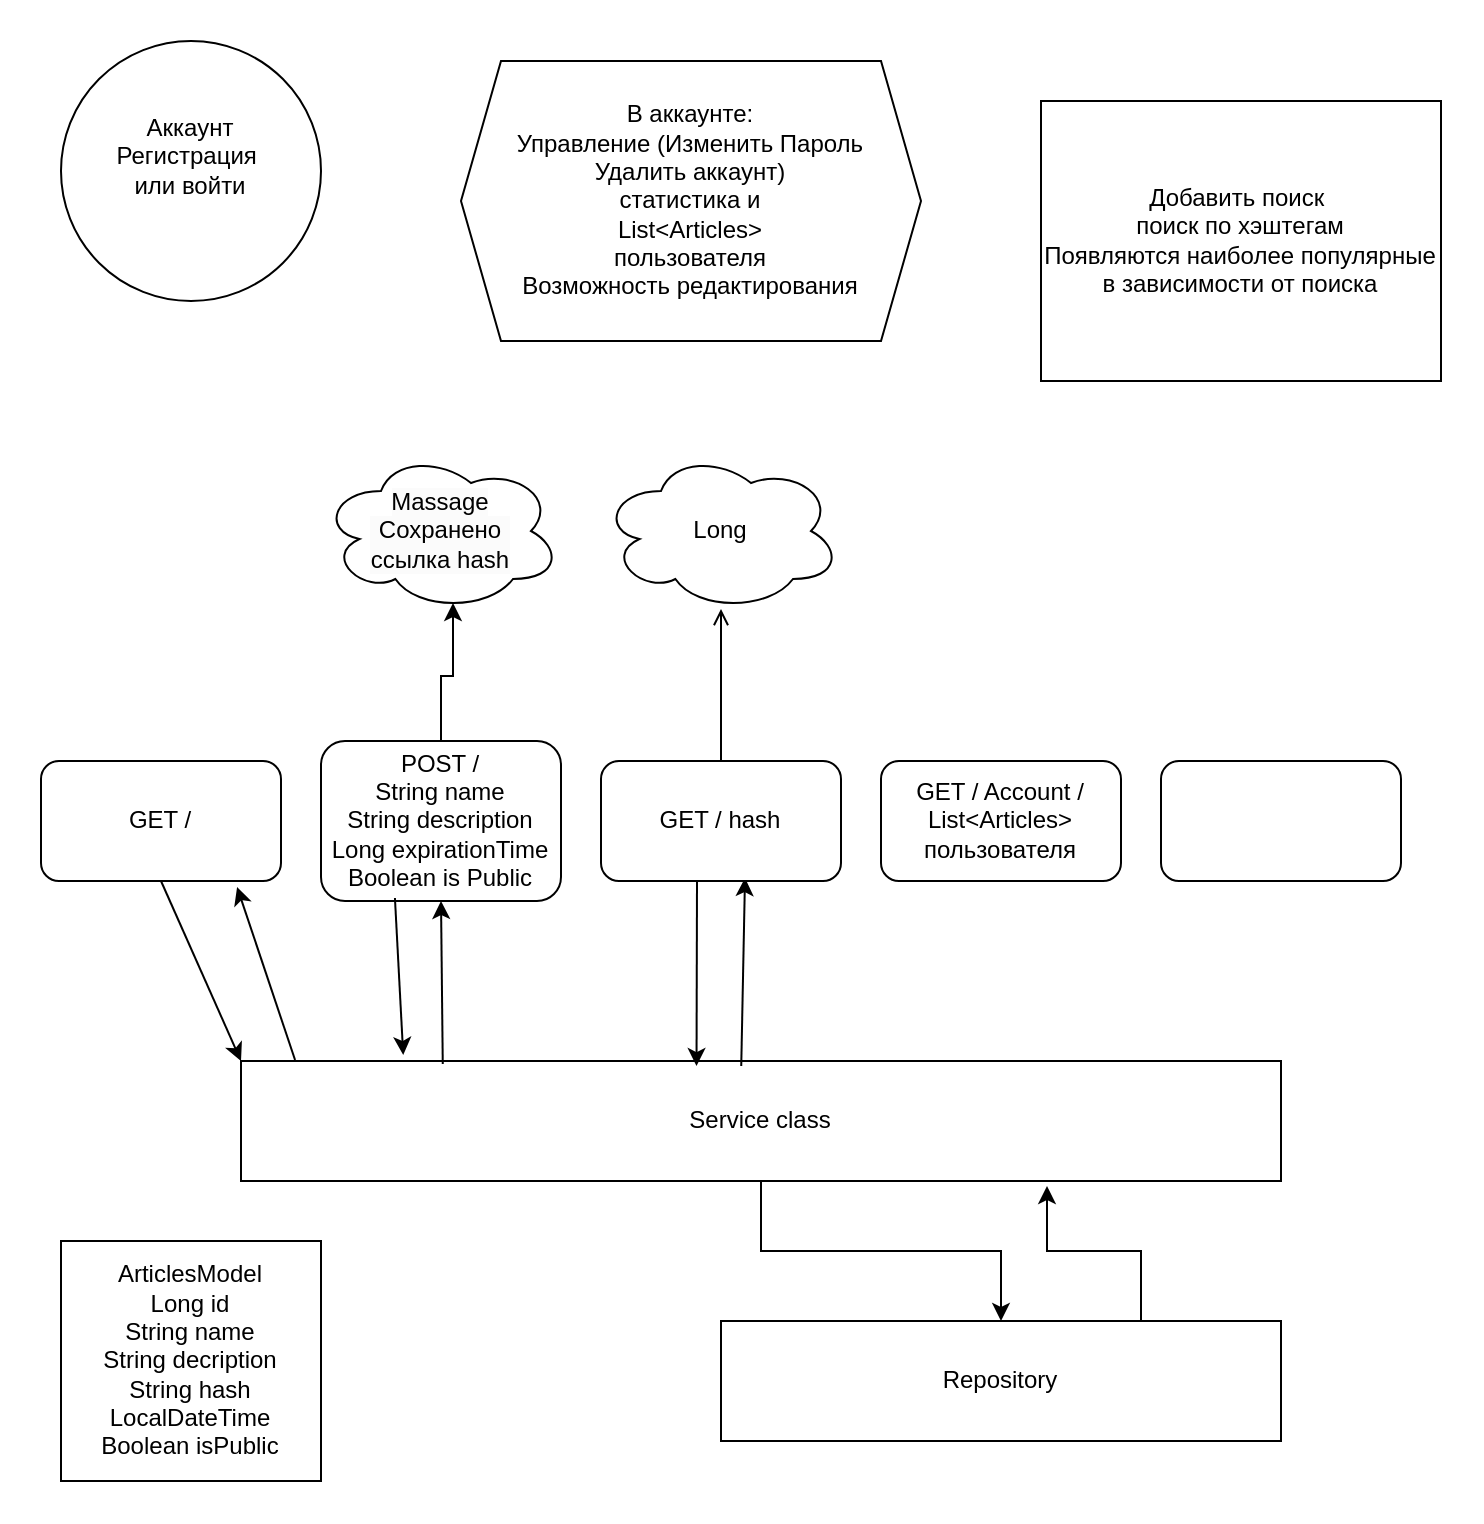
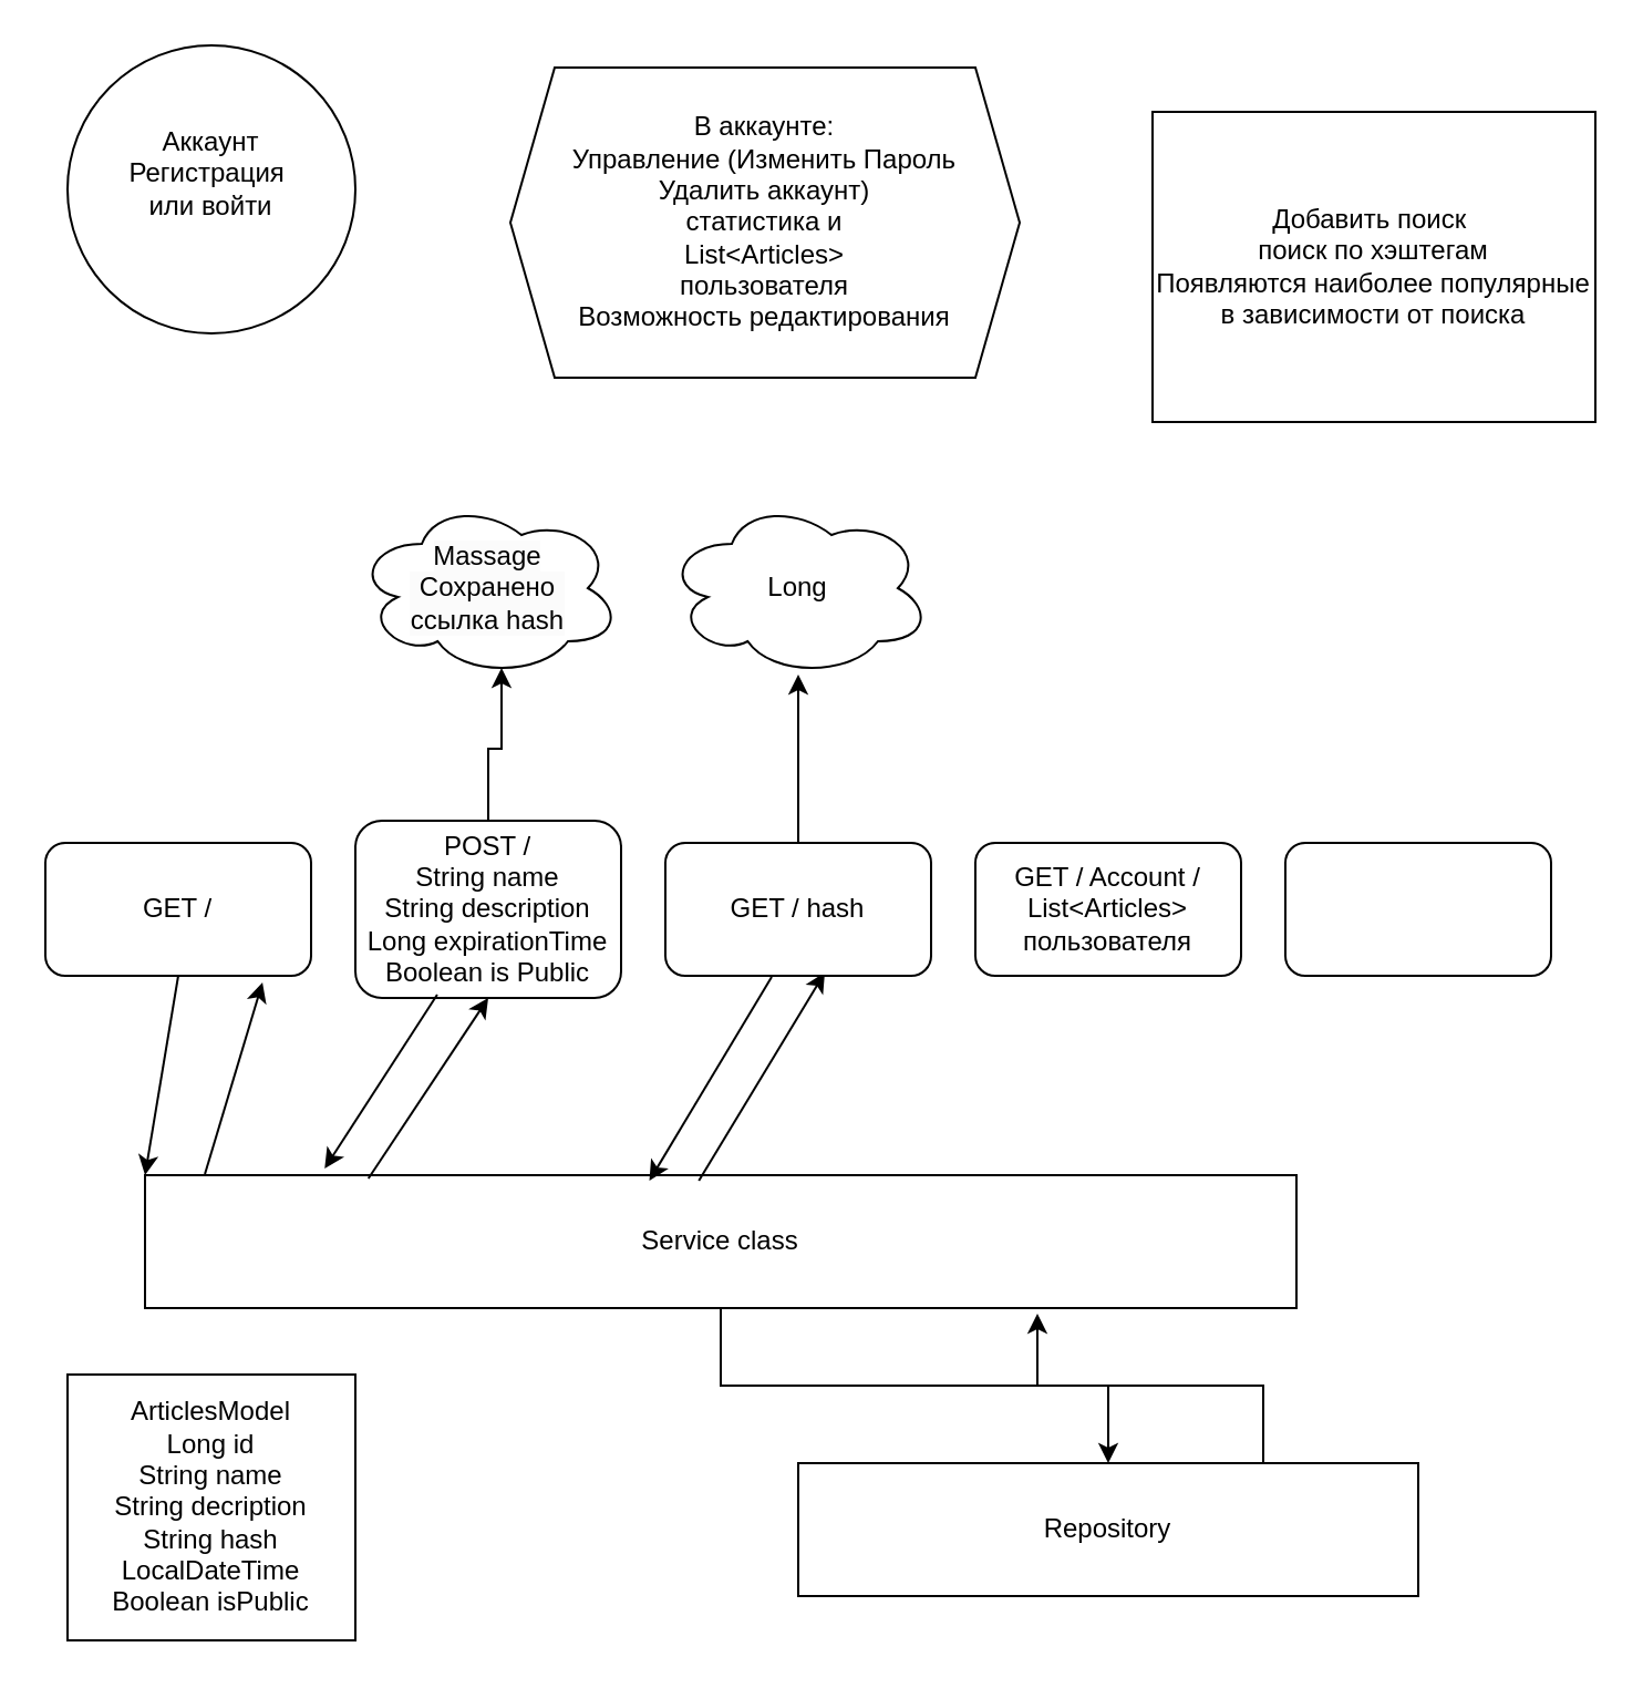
- <mxCell id="15" value="" style="endArrow=open;html=1;rounded=0;entryX=0.5;entryY=0.988;entryDx=0;entryDy=0;entryPerimeter=0;exitX=0.5;exitY=0;exitDx=0;exitDy=0;" edge="1" parent="1" source="19" target="14"><mxGeometry width="50" height="50" relative="1" as="geometry"><mxPoint x="355" y="380" as="sourcePoint" /><mxPoint x="405" y="330" as="targetPoint" /><Array as="points"><mxPoint x="360" y="340" /></Array></mxGeometry></mxCell>
+ <mxCell id="15" value="" style="endArrow=classic;html=1;rounded=0;entryX=0.5;entryY=0.988;entryDx=0;entryDy=0;entryPerimeter=0;exitX=0.5;exitY=0;exitDx=0;exitDy=0;" edge="1" parent="1" source="19" target="14"><mxGeometry width="50" height="50" relative="1" as="geometry"><mxPoint x="355" y="380" as="sourcePoint" /><mxPoint x="405" y="330" as="targetPoint" /><Array as="points"><mxPoint x="360" y="340" /></Array></mxGeometry></mxCell>
- <mxCell id="3" value="Service class" style="rounded=0;whiteSpace=wrap;html=1;" parent="1" vertex="1"><mxGeometry x="120" y="530" width="520" height="60" as="geometry" /></mxCell>
+ <mxCell id="3" value="Service class" style="rounded=0;whiteSpace=wrap;html=1;" parent="1" vertex="1"><mxGeometry x="65" y="530" width="520" height="60" as="geometry" /></mxCell>
